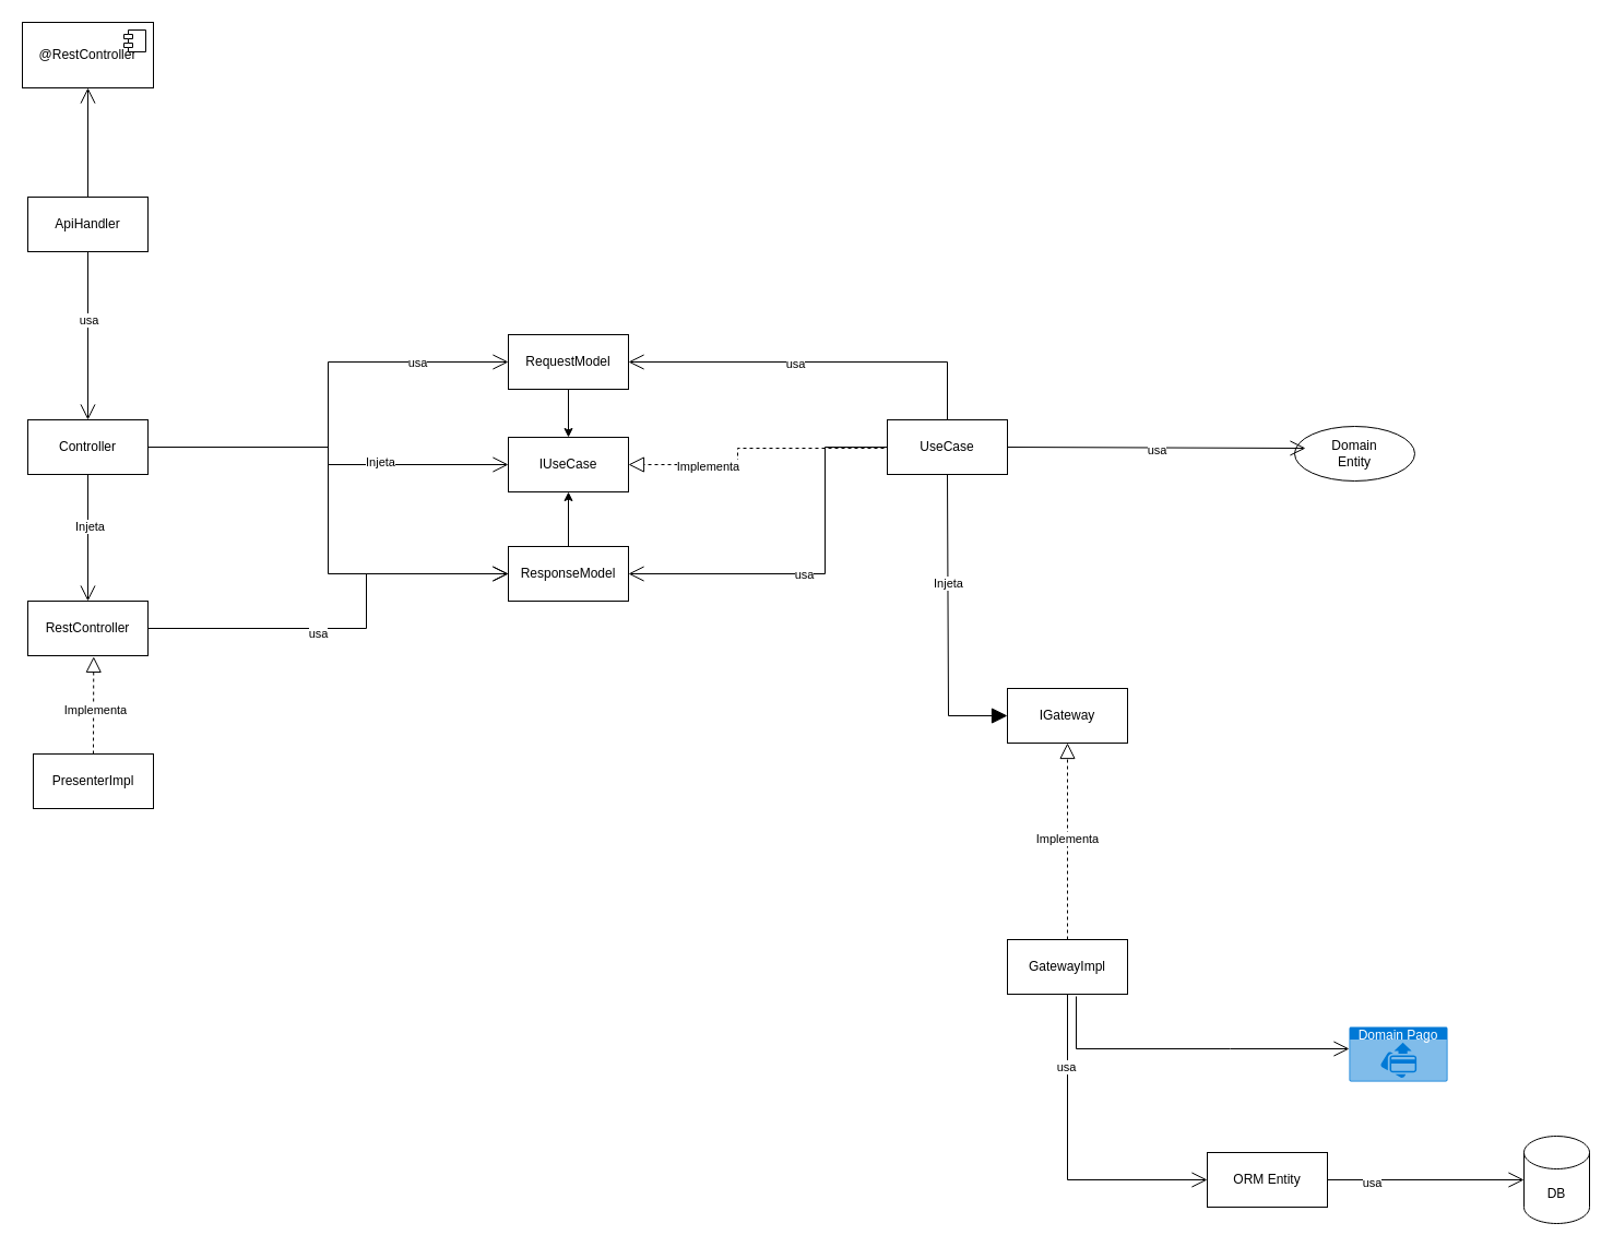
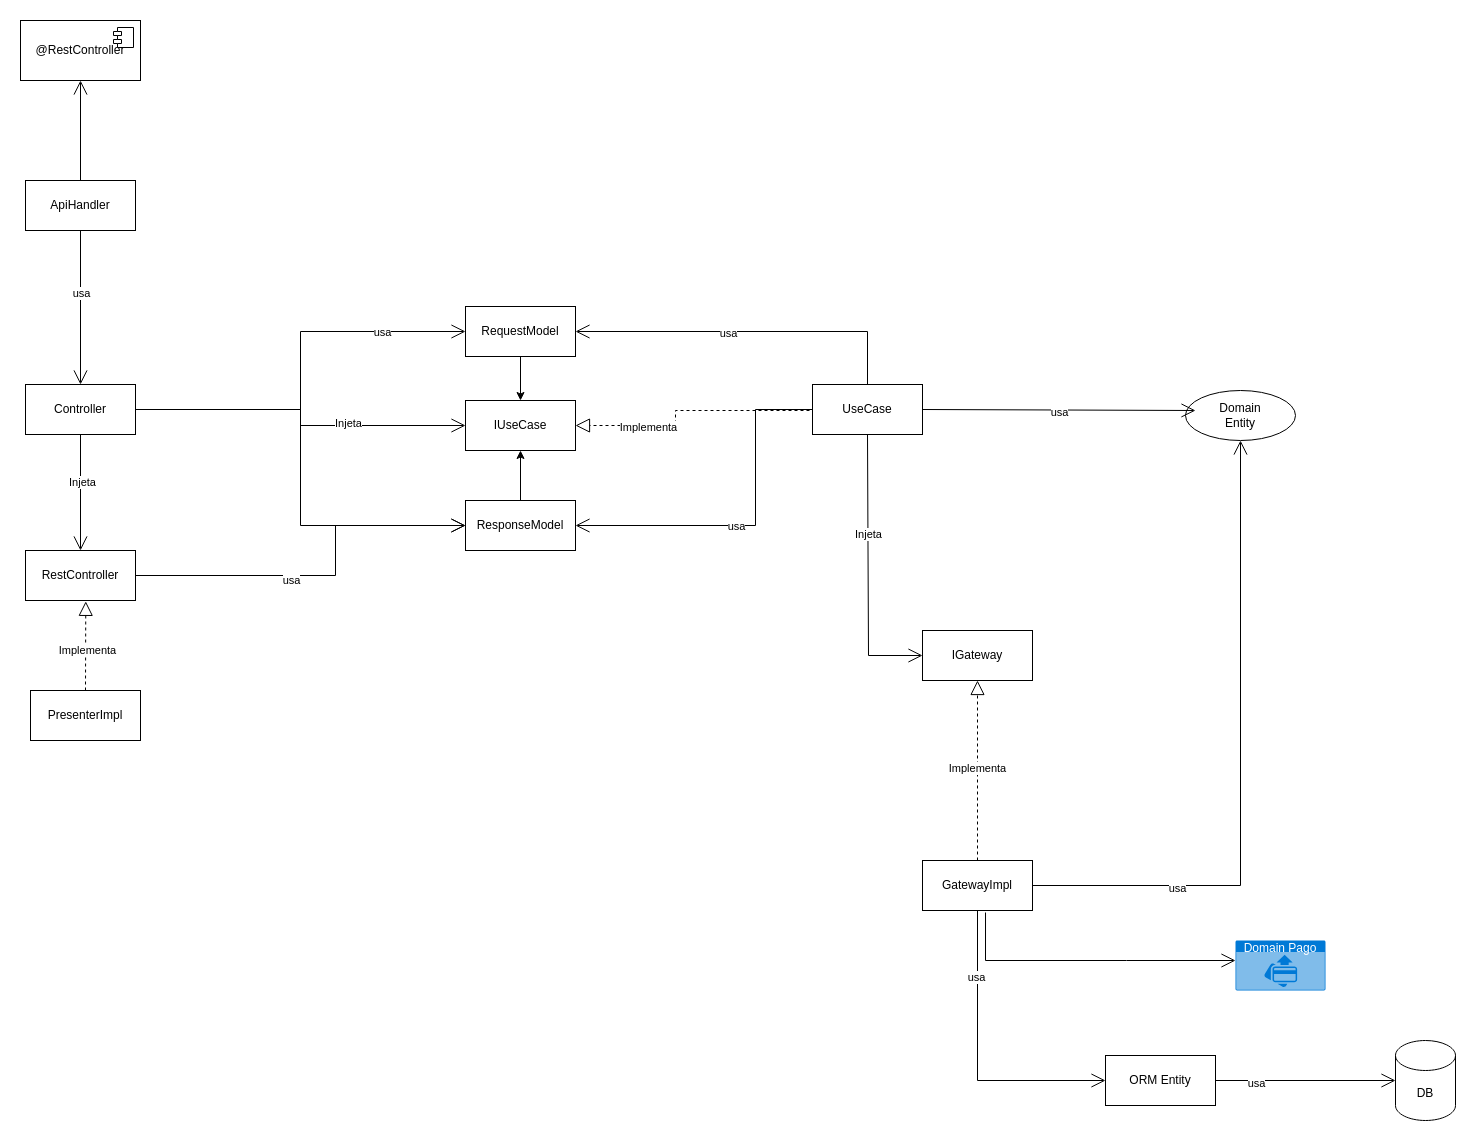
- <mxCell id="39" value="" style="endArrow=block;endFill=1;endSize=12;html=1;rounded=0;entryX=0;entryY=0.5;entryDx=0;entryDy=0;exitX=0.5;exitY=1;exitDx=0;exitDy=0;" edge="1" parent="1" source="45" target="7"><mxGeometry width="160" relative="1" as="geometry"><mxPoint x="875" y="540" as="sourcePoint" /><mxPoint x="1205" y="420" as="targetPoint" /><Array as="points"><mxPoint x="868" y="655" /></Array></mxGeometry></mxCell>
+ <mxCell id="39" value="" style="endArrow=open;endFill=1;endSize=12;html=1;rounded=0;entryX=0;entryY=0.5;entryDx=0;entryDy=0;exitX=0.5;exitY=1;exitDx=0;exitDy=0;" edge="1" parent="1" source="45" target="7"><mxGeometry width="160" relative="1" as="geometry"><mxPoint x="875" y="540" as="sourcePoint" /><mxPoint x="1205" y="420" as="targetPoint" /><Array as="points"><mxPoint x="868" y="655" /></Array></mxGeometry></mxCell>
+ <mxCell id="35" value="" style="endArrow=open;endFill=1;endSize=12;html=1;rounded=0;entryX=0.5;entryY=1;entryDx=0;entryDy=0;exitX=1;exitY=0.5;exitDx=0;exitDy=0;edgeStyle=orthogonalEdgeStyle;" parent="1" source="46" target="10" edge="1"><mxGeometry width="160" relative="1" as="geometry"><mxPoint x="1105" y="650" as="sourcePoint" /><mxPoint x="1105.29" y="790" as="targetPoint" /></mxGeometry></mxCell>
+ <mxCell id="36" value="usa" style="edgeLabel;html=1;align=center;verticalAlign=middle;resizable=0;points=[];" vertex="1" connectable="0" parent="35"><mxGeometry x="-0.559" y="-2" relative="1" as="geometry"><mxPoint as="offset" /></mxGeometry></mxCell>
